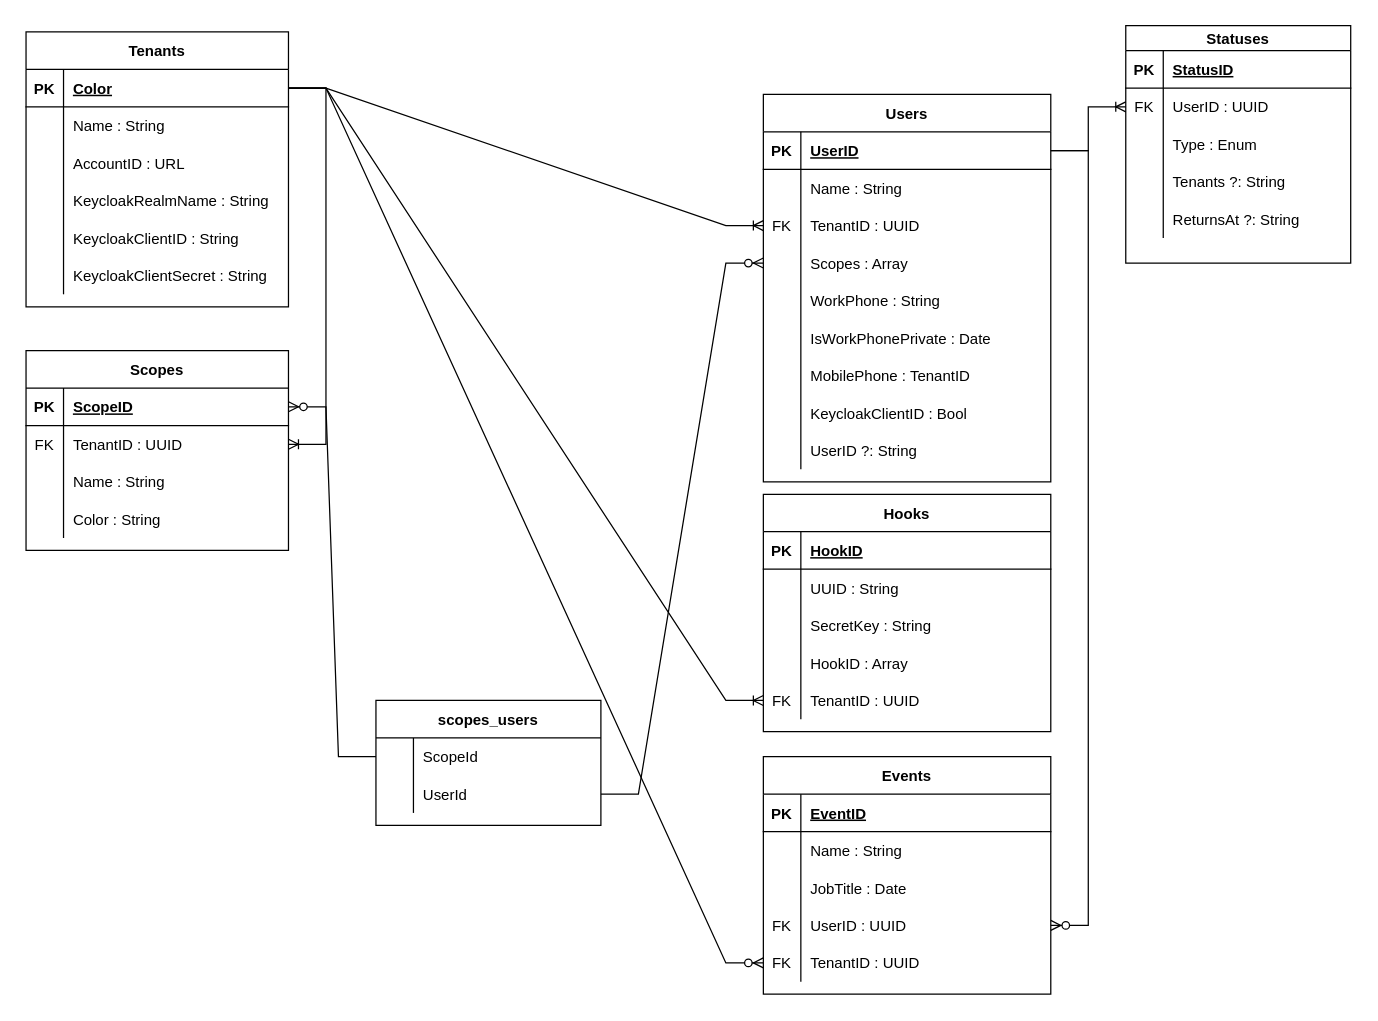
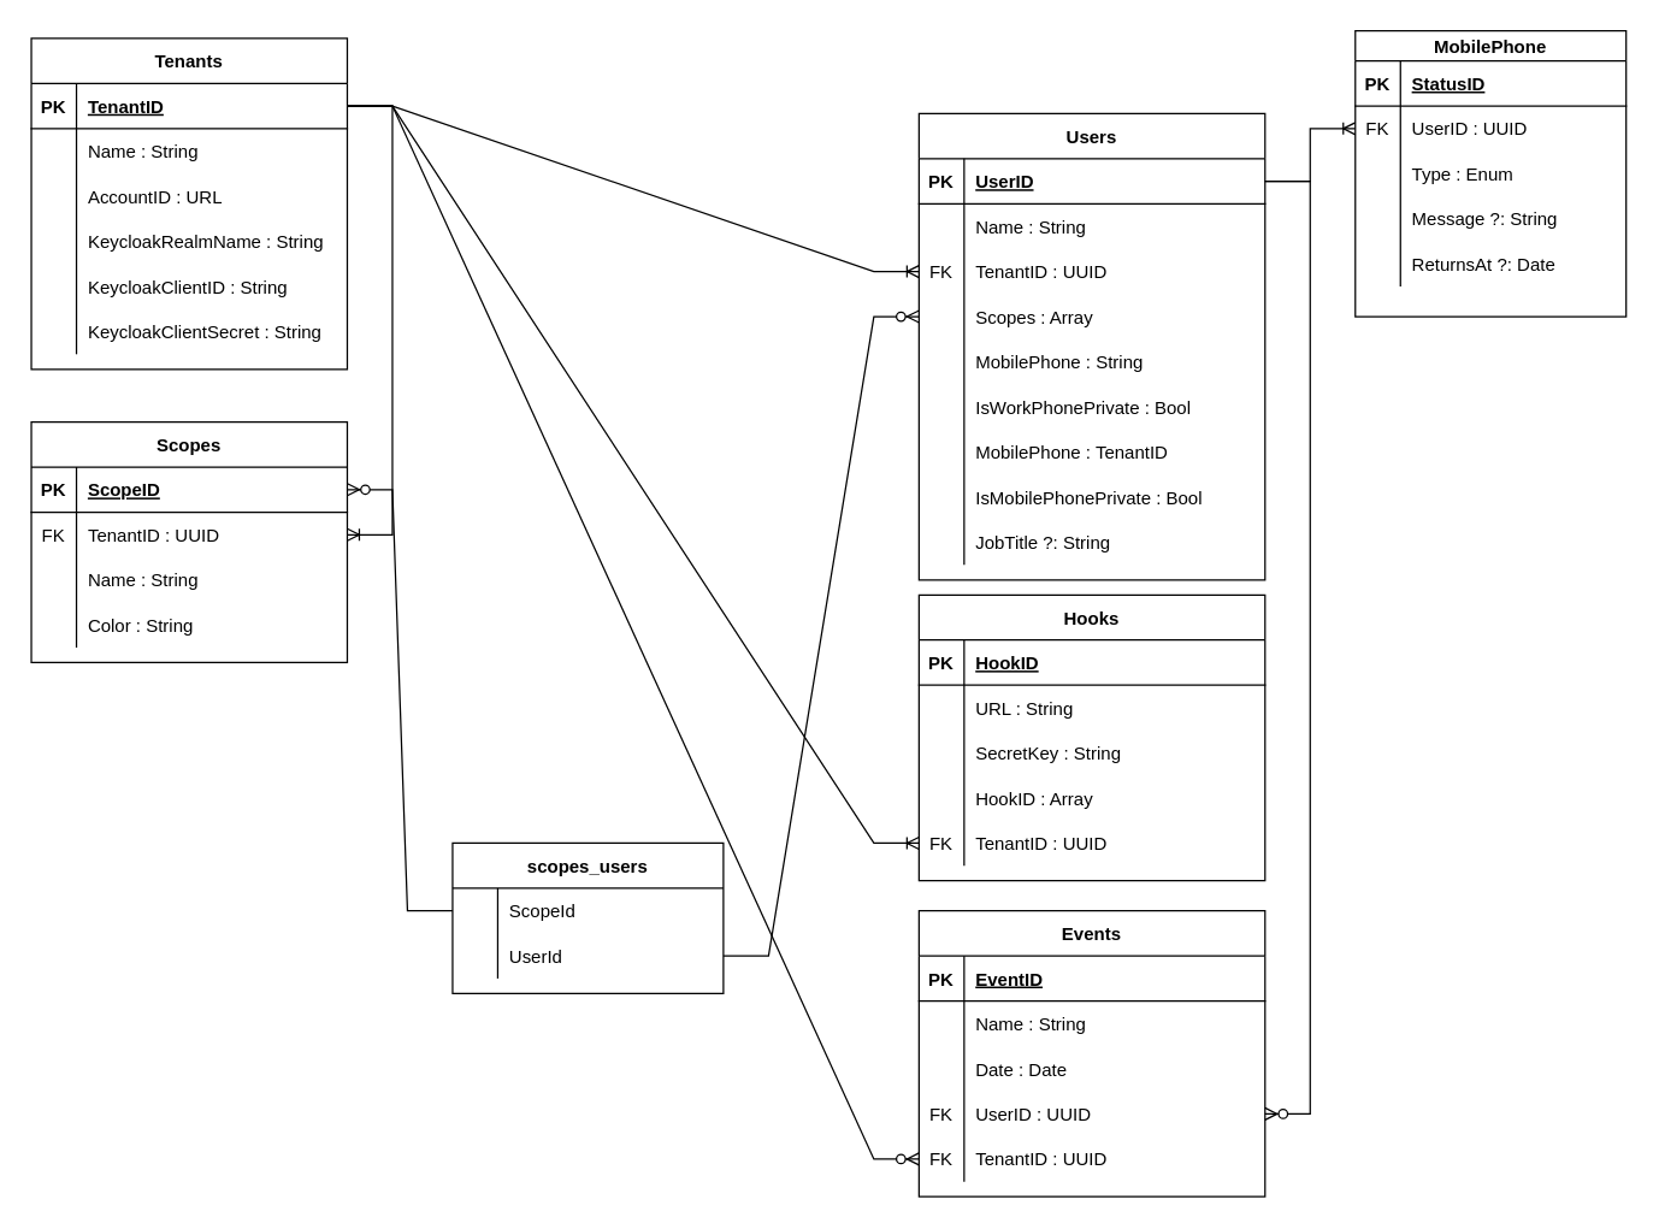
- <mxCell id="62" value="Statuses" style="shape=table;startSize=20;container=1;collapsible=1;childLayout=tableLayout;fixedRows=1;rowLines=0;fontStyle=1;align=center;resizeLast=1;" parent="1" vertex="1"><mxGeometry x="900" y="20" width="180" height="190" as="geometry" /></mxCell>
+ <mxCell id="62" value="MobilePhone" style="shape=table;startSize=20;container=1;collapsible=1;childLayout=tableLayout;fixedRows=1;rowLines=0;fontStyle=1;align=center;resizeLast=1;" parent="1" vertex="1"><mxGeometry x="900" y="20" width="180" height="190" as="geometry" /></mxCell>
- <mxCell id="5" value="Color" style="shape=partialRectangle;connectable=0;fillColor=none;top=0;left=0;bottom=0;right=0;align=left;spacingLeft=6;fontStyle=5;overflow=hidden;" parent="3" vertex="1"><mxGeometry x="30" width="180" height="30" as="geometry"><mxRectangle width="180" height="30" as="alternateBounds" /></mxGeometry></mxCell>
+ <mxCell id="5" value="TenantID" style="shape=partialRectangle;connectable=0;fillColor=none;top=0;left=0;bottom=0;right=0;align=left;spacingLeft=6;fontStyle=5;overflow=hidden;" parent="3" vertex="1"><mxGeometry x="30" width="180" height="30" as="geometry"><mxRectangle width="180" height="30" as="alternateBounds" /></mxGeometry></mxCell>
- <mxCell id="74" value="Tenants ?: String" style="shape=partialRectangle;connectable=0;fillColor=none;top=0;left=0;bottom=0;right=0;align=left;spacingLeft=6;overflow=hidden;" parent="72" vertex="1"><mxGeometry x="30" width="150" height="30" as="geometry"><mxRectangle width="150" height="30" as="alternateBounds" /></mxGeometry></mxCell>
+ <mxCell id="74" value="Message ?: String" style="shape=partialRectangle;connectable=0;fillColor=none;top=0;left=0;bottom=0;right=0;align=left;spacingLeft=6;overflow=hidden;" parent="72" vertex="1"><mxGeometry x="30" width="150" height="30" as="geometry"><mxRectangle width="150" height="30" as="alternateBounds" /></mxGeometry></mxCell>
- <mxCell id="77" value="ReturnsAt ?: String" style="shape=partialRectangle;connectable=0;fillColor=none;top=0;left=0;bottom=0;right=0;align=left;spacingLeft=6;overflow=hidden;" parent="75" vertex="1"><mxGeometry x="30" width="150" height="30" as="geometry"><mxRectangle width="150" height="30" as="alternateBounds" /></mxGeometry></mxCell>
+ <mxCell id="77" value="ReturnsAt ?: Date" style="shape=partialRectangle;connectable=0;fillColor=none;top=0;left=0;bottom=0;right=0;align=left;spacingLeft=6;overflow=hidden;" parent="75" vertex="1"><mxGeometry x="30" width="150" height="30" as="geometry"><mxRectangle width="150" height="30" as="alternateBounds" /></mxGeometry></mxCell>
- <mxCell id="36" value="WorkPhone : String" style="shape=partialRectangle;connectable=0;fillColor=none;top=0;left=0;bottom=0;right=0;align=left;spacingLeft=6;overflow=hidden;" parent="34" vertex="1"><mxGeometry x="30" width="200" height="30" as="geometry"><mxRectangle width="200" height="30" as="alternateBounds" /></mxGeometry></mxCell>
+ <mxCell id="36" value="MobilePhone : String" style="shape=partialRectangle;connectable=0;fillColor=none;top=0;left=0;bottom=0;right=0;align=left;spacingLeft=6;overflow=hidden;" parent="34" vertex="1"><mxGeometry x="30" width="200" height="30" as="geometry"><mxRectangle width="200" height="30" as="alternateBounds" /></mxGeometry></mxCell>
- <mxCell id="39" value="IsWorkPhonePrivate : Date" style="shape=partialRectangle;connectable=0;fillColor=none;top=0;left=0;bottom=0;right=0;align=left;spacingLeft=6;overflow=hidden;" parent="37" vertex="1"><mxGeometry x="30" width="200" height="30" as="geometry"><mxRectangle width="200" height="30" as="alternateBounds" /></mxGeometry></mxCell>
+ <mxCell id="39" value="IsWorkPhonePrivate : Bool" style="shape=partialRectangle;connectable=0;fillColor=none;top=0;left=0;bottom=0;right=0;align=left;spacingLeft=6;overflow=hidden;" parent="37" vertex="1"><mxGeometry x="30" width="200" height="30" as="geometry"><mxRectangle width="200" height="30" as="alternateBounds" /></mxGeometry></mxCell>
- <mxCell id="45" value="KeycloakClientID : Bool" style="shape=partialRectangle;connectable=0;fillColor=none;top=0;left=0;bottom=0;right=0;align=left;spacingLeft=6;overflow=hidden;" parent="43" vertex="1"><mxGeometry x="30" width="200" height="30" as="geometry"><mxRectangle width="200" height="30" as="alternateBounds" /></mxGeometry></mxCell>
+ <mxCell id="45" value="IsMobilePhonePrivate : Bool" style="shape=partialRectangle;connectable=0;fillColor=none;top=0;left=0;bottom=0;right=0;align=left;spacingLeft=6;overflow=hidden;" parent="43" vertex="1"><mxGeometry x="30" width="200" height="30" as="geometry"><mxRectangle width="200" height="30" as="alternateBounds" /></mxGeometry></mxCell>
- <mxCell id="48" value="UserID ?: String" style="shape=partialRectangle;connectable=0;fillColor=none;top=0;left=0;bottom=0;right=0;align=left;spacingLeft=6;overflow=hidden;" parent="46" vertex="1"><mxGeometry x="30" width="200" height="30" as="geometry"><mxRectangle width="200" height="30" as="alternateBounds" /></mxGeometry></mxCell>
+ <mxCell id="48" value="JobTitle ?: String" style="shape=partialRectangle;connectable=0;fillColor=none;top=0;left=0;bottom=0;right=0;align=left;spacingLeft=6;overflow=hidden;" parent="46" vertex="1"><mxGeometry x="30" width="200" height="30" as="geometry"><mxRectangle width="200" height="30" as="alternateBounds" /></mxGeometry></mxCell>
- <mxCell id="87" value="UUID : String" style="shape=partialRectangle;connectable=0;fillColor=none;top=0;left=0;bottom=0;right=0;align=left;spacingLeft=6;overflow=hidden;" parent="85" vertex="1"><mxGeometry x="30" width="200" height="30" as="geometry"><mxRectangle width="200" height="30" as="alternateBounds" /></mxGeometry></mxCell>
+ <mxCell id="87" value="URL : String" style="shape=partialRectangle;connectable=0;fillColor=none;top=0;left=0;bottom=0;right=0;align=left;spacingLeft=6;overflow=hidden;" parent="85" vertex="1"><mxGeometry x="30" width="200" height="30" as="geometry"><mxRectangle width="200" height="30" as="alternateBounds" /></mxGeometry></mxCell>
- <mxCell id="107" value="JobTitle : Date" style="shape=partialRectangle;connectable=0;fillColor=none;top=0;left=0;bottom=0;right=0;align=left;spacingLeft=6;overflow=hidden;" parent="105" vertex="1"><mxGeometry x="30" width="200" height="30" as="geometry"><mxRectangle width="200" height="30" as="alternateBounds" /></mxGeometry></mxCell>
+ <mxCell id="107" value="Date : Date" style="shape=partialRectangle;connectable=0;fillColor=none;top=0;left=0;bottom=0;right=0;align=left;spacingLeft=6;overflow=hidden;" parent="105" vertex="1"><mxGeometry x="30" width="200" height="30" as="geometry"><mxRectangle width="200" height="30" as="alternateBounds" /></mxGeometry></mxCell>
